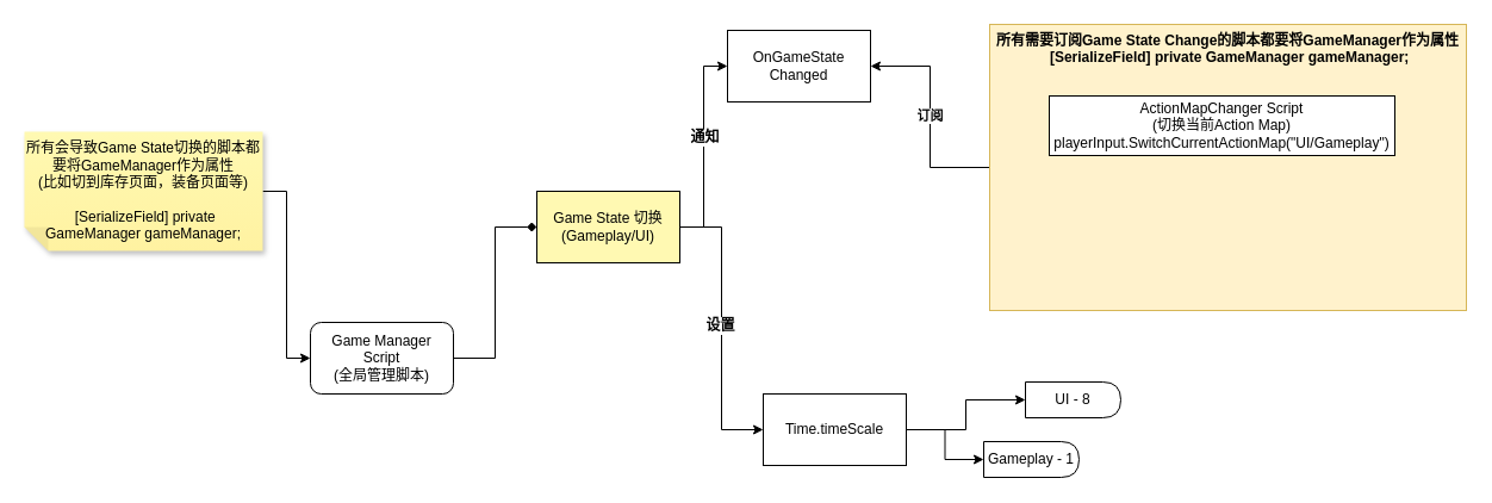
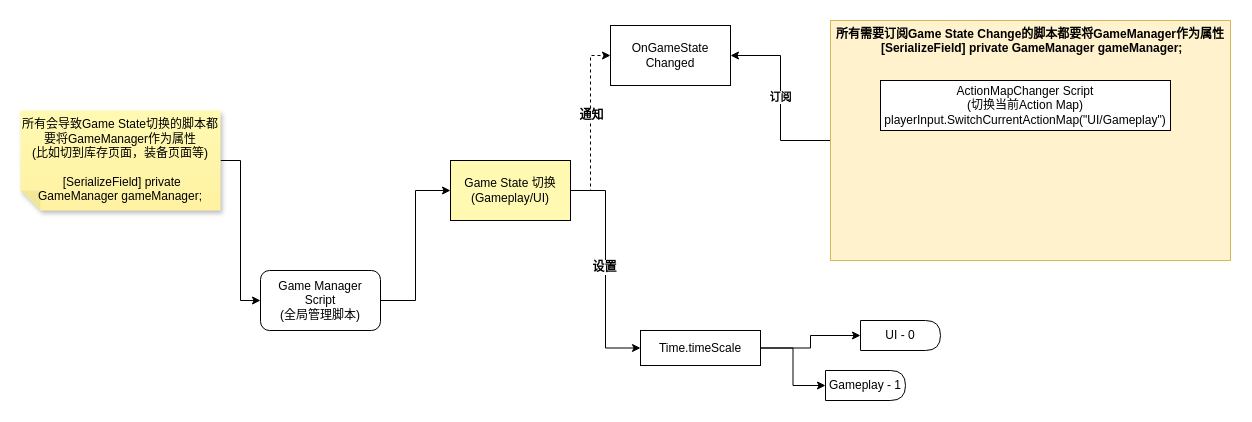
- <mxCell id="8" style="edgeStyle=orthogonalEdgeStyle;rounded=0;orthogonalLoop=1;jettySize=auto;html=1;entryX=0;entryY=0.5;entryDx=0;entryDy=0;" edge="1" parent="1" source="12" target="5"><mxGeometry relative="1" as="geometry" /></mxCell>
+ <mxCell id="8" style="edgeStyle=orthogonalEdgeStyle;rounded=0;orthogonalLoop=1;jettySize=auto;html=1;entryX=0;entryY=0.5;entryDx=0;entryDy=0;dashed=1;" edge="1" parent="1" source="12" target="5"><mxGeometry relative="1" as="geometry" /></mxCell>
- <mxCell id="6" style="edgeStyle=orthogonalEdgeStyle;rounded=0;orthogonalLoop=1;jettySize=auto;html=1;exitX=1;exitY=0.5;exitDx=0;exitDy=0;entryX=0;entryY=0.5;entryDx=0;entryDy=0;endArrow=diamond;" edge="1" parent="1" source="7" target="12"><mxGeometry relative="1" as="geometry" /></mxCell>
+ <mxCell id="6" style="edgeStyle=orthogonalEdgeStyle;rounded=0;orthogonalLoop=1;jettySize=auto;html=1;exitX=1;exitY=0.5;exitDx=0;exitDy=0;entryX=0;entryY=0.5;entryDx=0;entryDy=0;" edge="1" parent="1" source="7" target="12"><mxGeometry relative="1" as="geometry" /></mxCell>
- <mxCell id="17" value="UI - 8" style="shape=delay;whiteSpace=wrap;html=1;" vertex="1" parent="1"><mxGeometry x="860" y="320" width="80" height="30" as="geometry" /></mxCell>
+ <mxCell id="17" value="UI - 0" style="shape=delay;whiteSpace=wrap;html=1;" vertex="1" parent="1"><mxGeometry x="860" y="320" width="80" height="30" as="geometry" /></mxCell>
- <mxCell id="16" value="Time.timeScale" style="rounded=0;whiteSpace=wrap;html=1;" vertex="1" parent="1"><mxGeometry x="640" y="330" width="120" height="60" as="geometry" /></mxCell>
+ <mxCell id="16" value="Time.timeScale" style="rounded=0;whiteSpace=wrap;html=1;" vertex="1" parent="1"><mxGeometry x="640" y="330" width="120" height="35" as="geometry" /></mxCell>
